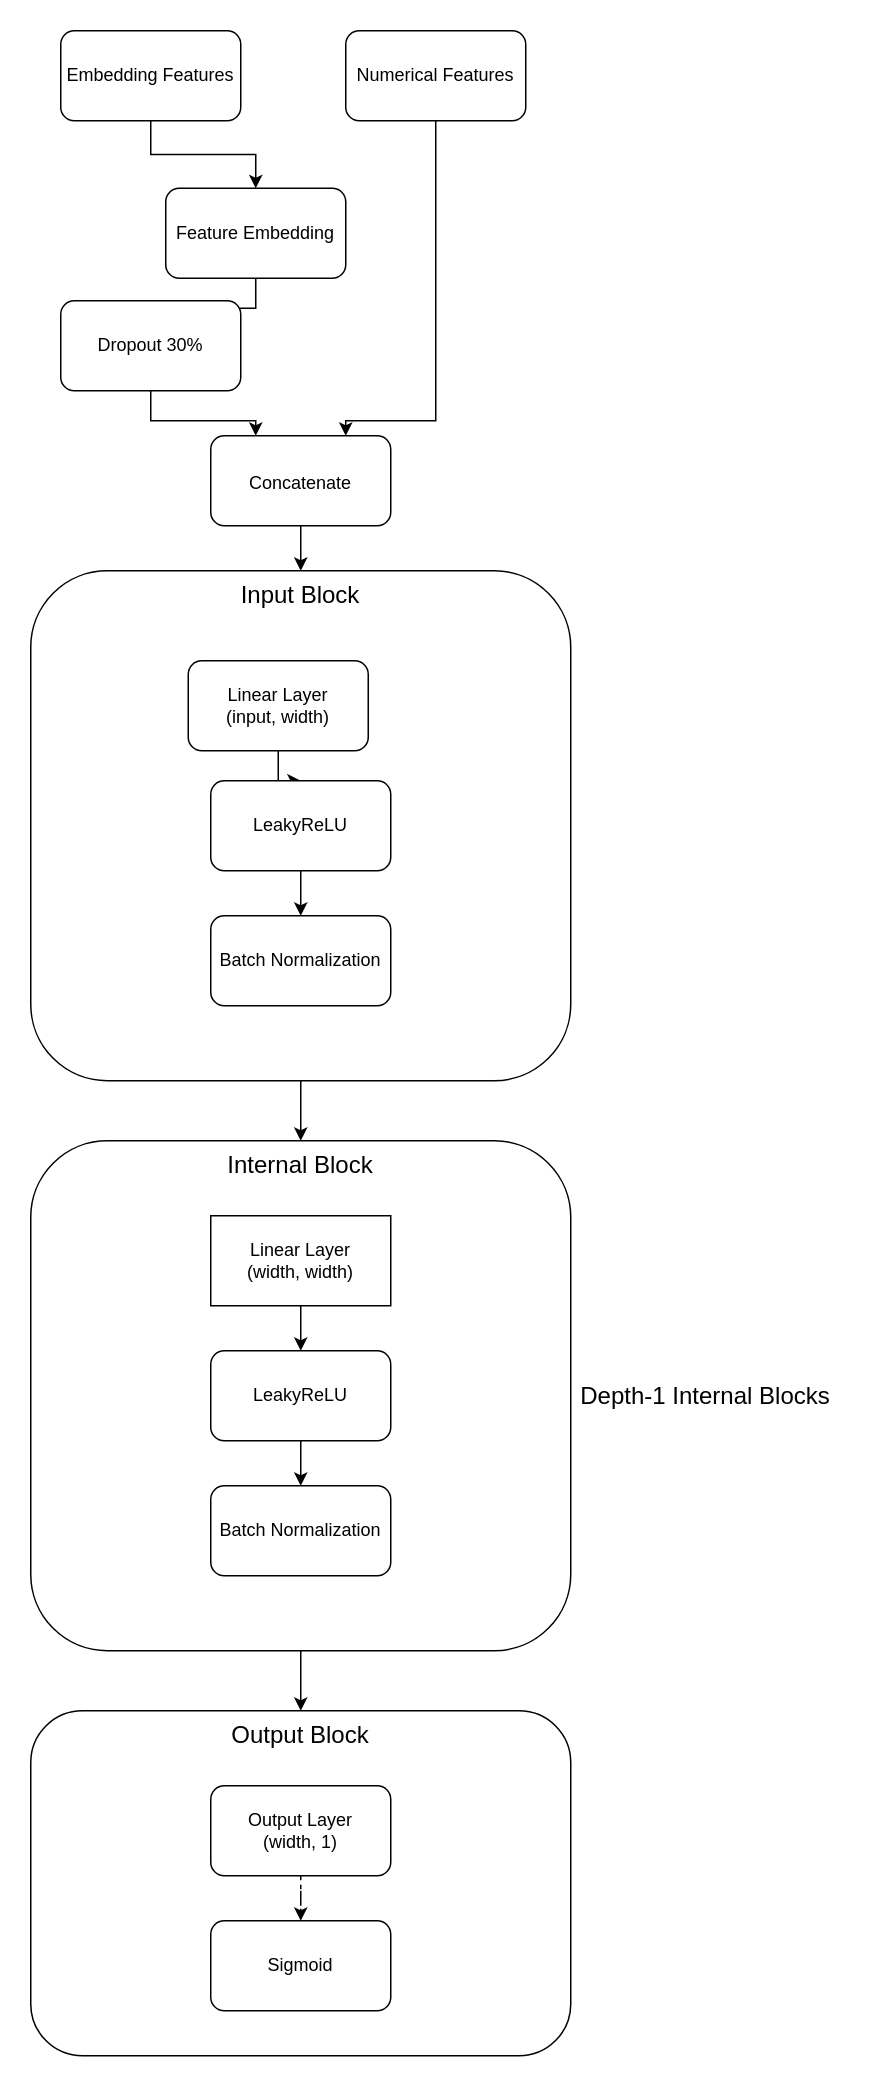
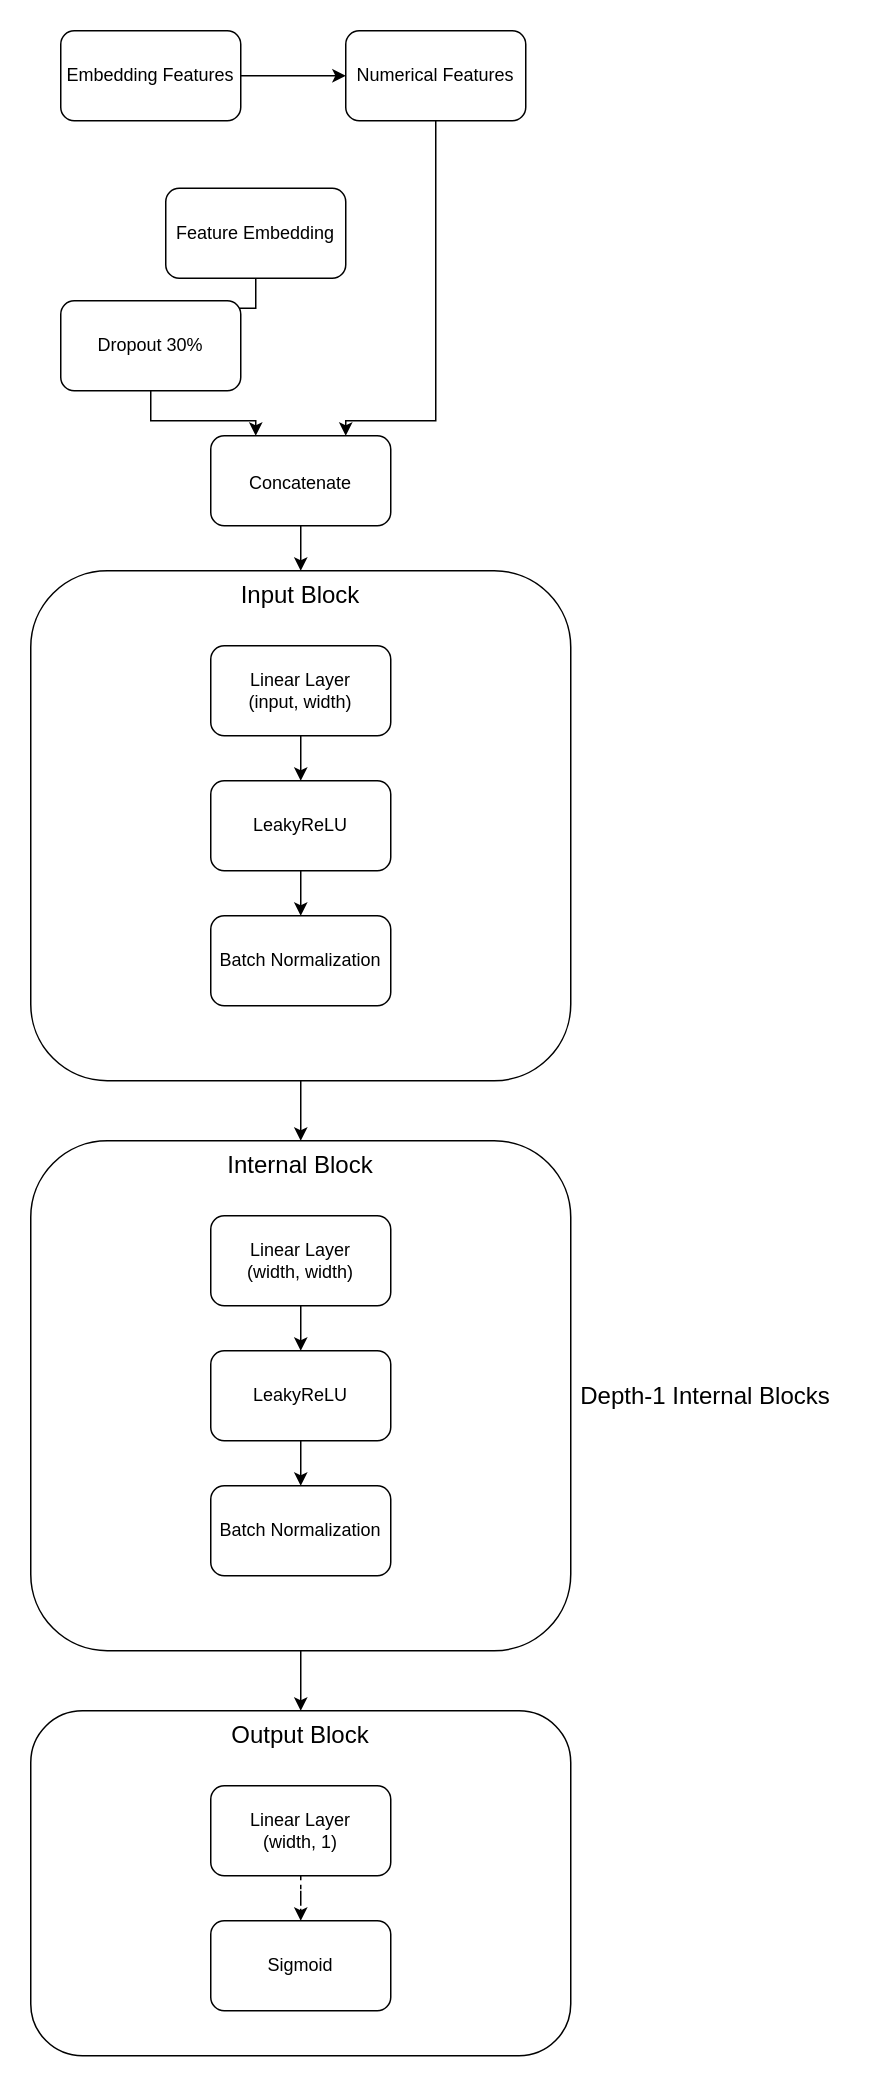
- <mxCell id="4" style="edgeStyle=orthogonalEdgeStyle;rounded=0;orthogonalLoop=1;jettySize=auto;html=1;entryX=0.5;entryY=0;entryDx=0;entryDy=0;fontSize=16;" edge="1" parent="1" source="5" target="7"><mxGeometry relative="1" as="geometry" /></mxCell>
+ <mxCell id="4" style="edgeStyle=orthogonalEdgeStyle;rounded=0;orthogonalLoop=1;jettySize=auto;html=1;fontSize=16;" edge="1" parent="1" source="5" target="9"><mxGeometry relative="1" as="geometry" /></mxCell>
- <mxCell id="11" value="Linear Layer&lt;br&gt;(input, width)" style="rounded=1;whiteSpace=wrap;html=1;" vertex="1" parent="1"><mxGeometry x="125" y="440" width="120" height="60" as="geometry" /></mxCell>
+ <mxCell id="11" value="Linear Layer&lt;br&gt;(input, width)" style="rounded=1;whiteSpace=wrap;html=1;" vertex="1" parent="1"><mxGeometry x="140" y="430" width="120" height="60" as="geometry" /></mxCell>
- <mxCell id="18" value="Linear Layer&lt;br&gt;(width, width)" style="whiteSpace=wrap;html=1;rounded=0;" vertex="1" parent="1"><mxGeometry x="140" y="810" width="120" height="60" as="geometry" /></mxCell>
+ <mxCell id="18" value="Linear Layer&lt;br&gt;(width, width)" style="rounded=1;whiteSpace=wrap;html=1;" vertex="1" parent="1"><mxGeometry x="140" y="810" width="120" height="60" as="geometry" /></mxCell>
- <mxCell id="25" value="Output Layer&lt;br&gt;(width, 1)" style="rounded=1;whiteSpace=wrap;html=1;" vertex="1" parent="1"><mxGeometry x="140" y="1190" width="120" height="60" as="geometry" /></mxCell>
+ <mxCell id="25" value="Linear Layer&lt;br&gt;(width, 1)" style="rounded=1;whiteSpace=wrap;html=1;" vertex="1" parent="1"><mxGeometry x="140" y="1190" width="120" height="60" as="geometry" /></mxCell>
